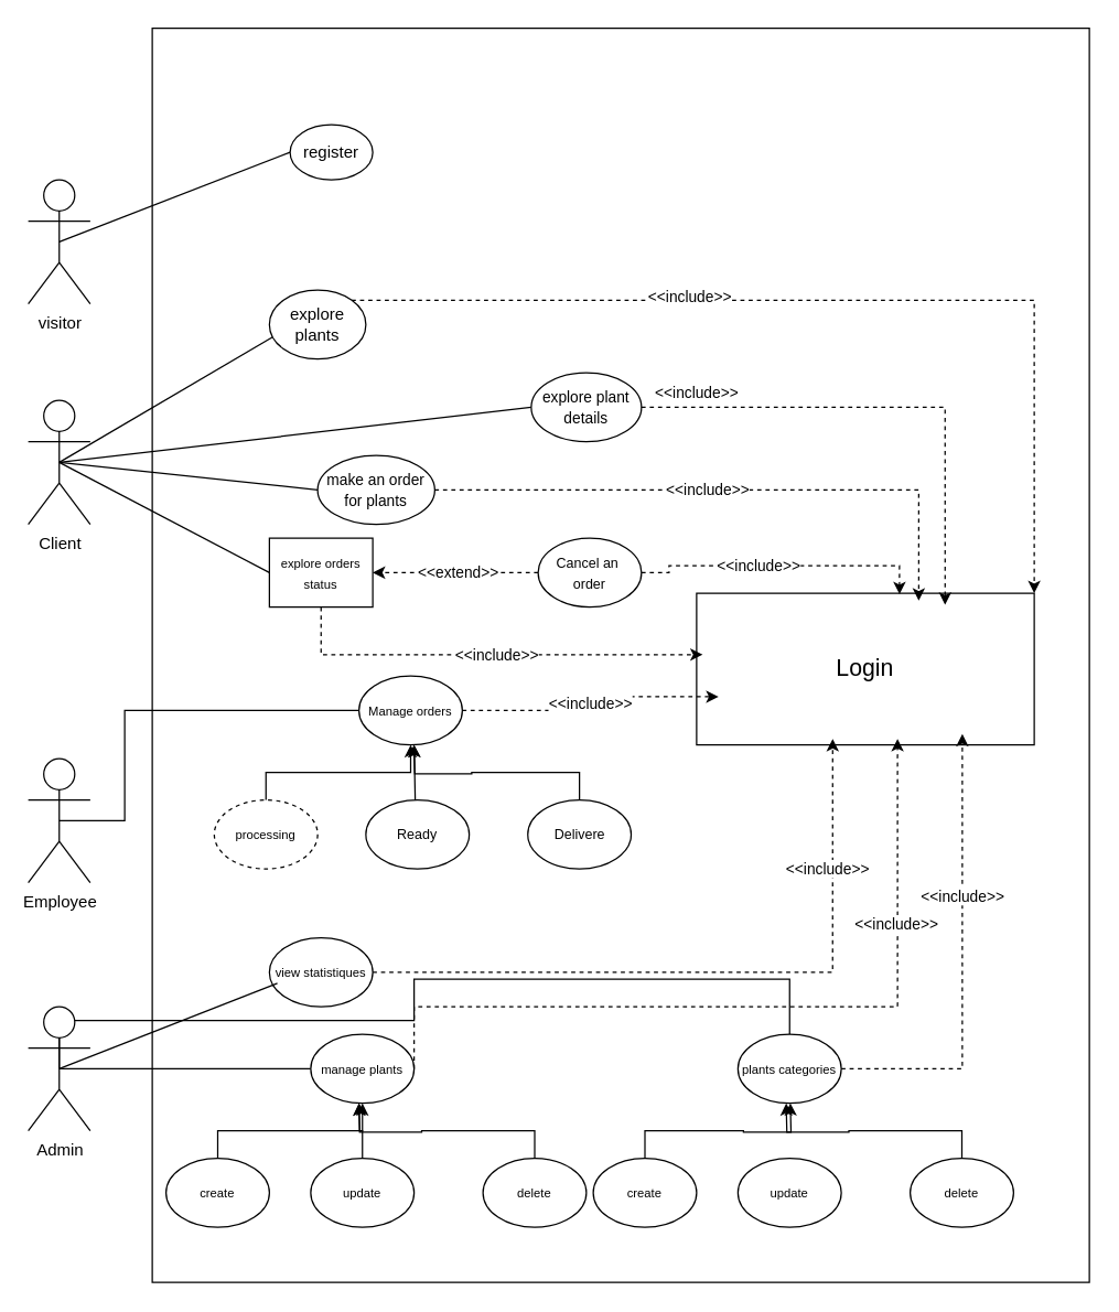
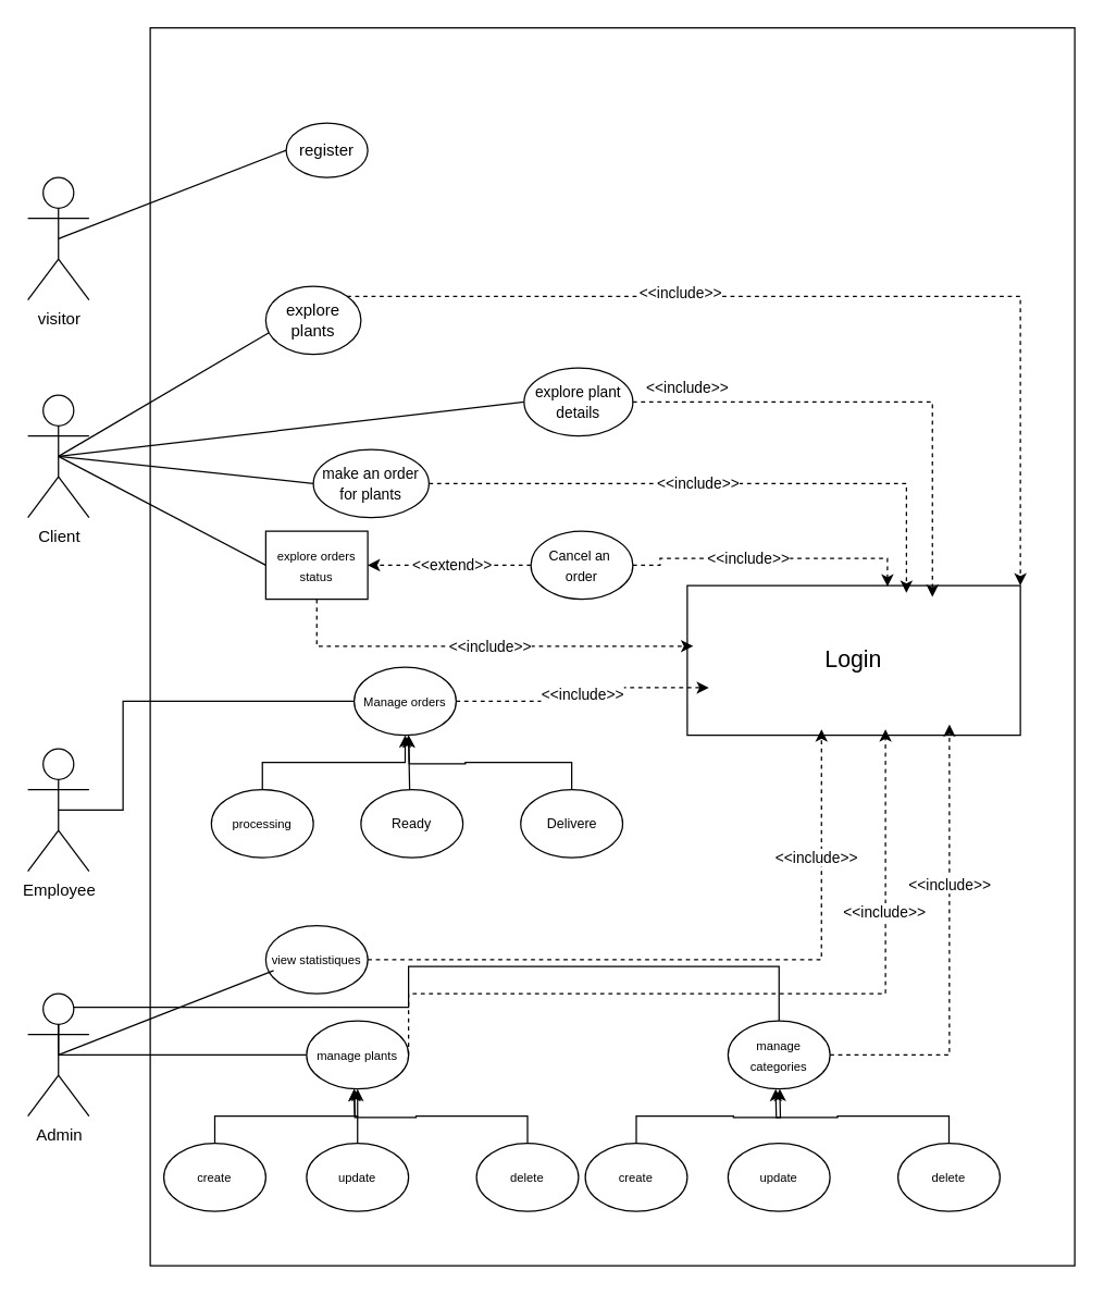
- <mxCell id="24" value="&lt;font style=&quot;font-size: 9px;&quot;&gt;processing&lt;/font&gt;" style="ellipse;whiteSpace=wrap;html=1;dashed=1;" vertex="1" parent="1"><mxGeometry x="155" y="580" width="75" height="50" as="geometry" /></mxCell>
+ <mxCell id="24" value="&lt;font style=&quot;font-size: 9px;&quot;&gt;processing&lt;/font&gt;" style="ellipse;whiteSpace=wrap;html=1;" vertex="1" parent="1"><mxGeometry x="155" y="580" width="75" height="50" as="geometry" /></mxCell>
- <mxCell id="35" value="&lt;font style=&quot;font-size: 9px;&quot;&gt;plants categories&lt;/font&gt;" style="ellipse;whiteSpace=wrap;html=1;" vertex="1" parent="1"><mxGeometry x="535" y="750" width="75" height="50" as="geometry" /></mxCell>
+ <mxCell id="35" value="&lt;font style=&quot;font-size: 9px;&quot;&gt;manage categories&lt;/font&gt;" style="ellipse;whiteSpace=wrap;html=1;" vertex="1" parent="1"><mxGeometry x="535" y="750" width="75" height="50" as="geometry" /></mxCell>
